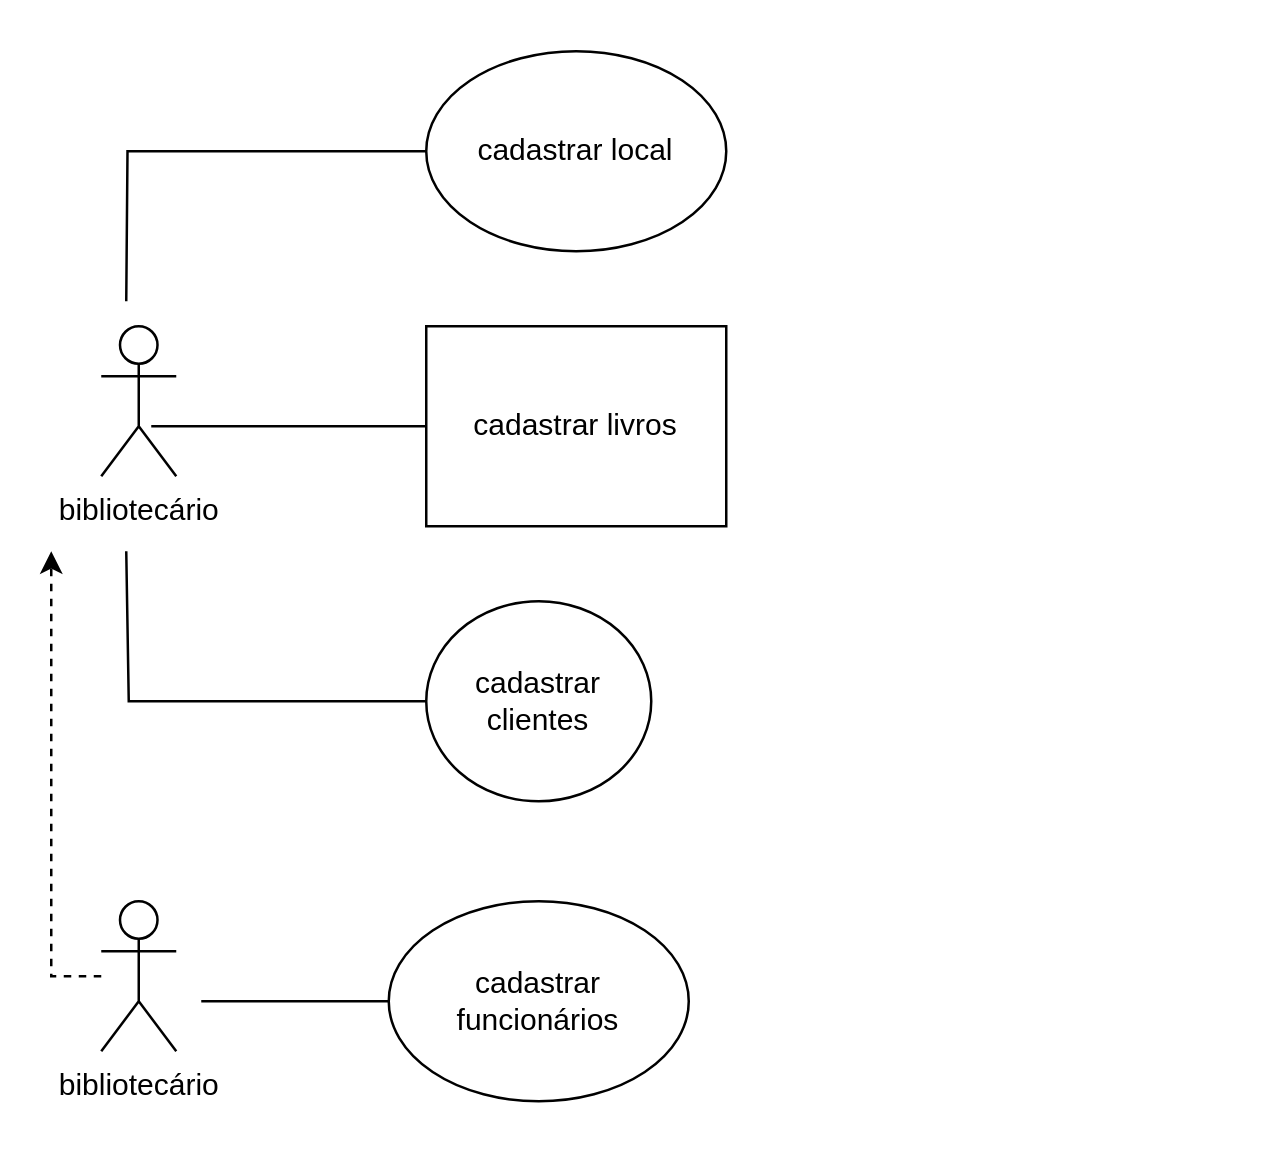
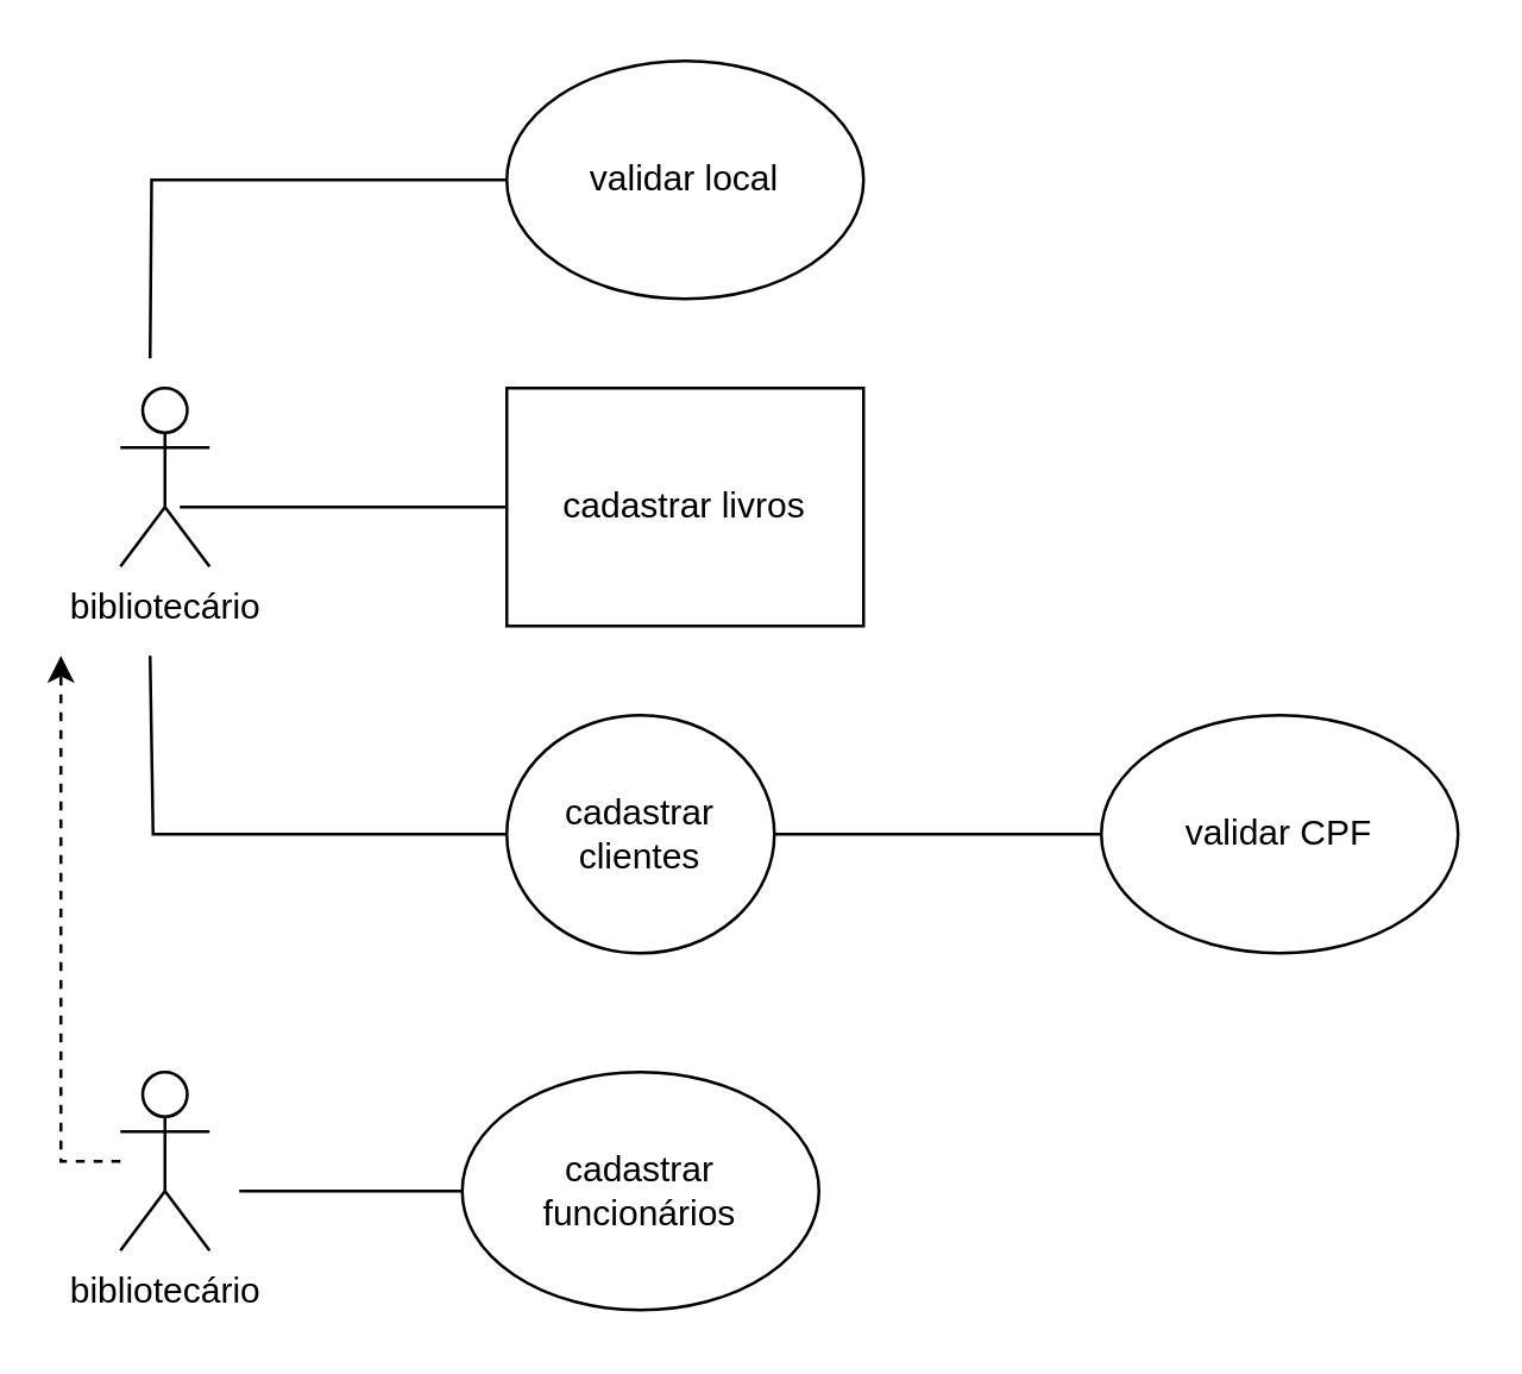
- <mxCell id="8" value="cadastrar local" style="ellipse;whiteSpace=wrap;html=1;" parent="1" vertex="1"><mxGeometry x="170" y="20" width="120" height="80" as="geometry" /></mxCell>
+ <mxCell id="8" value="validar local" style="ellipse;whiteSpace=wrap;html=1;" parent="1" vertex="1"><mxGeometry x="170" y="20" width="120" height="80" as="geometry" /></mxCell>
+ <mxCell id="13" style="edgeStyle=orthogonalEdgeStyle;rounded=0;orthogonalLoop=1;jettySize=auto;html=1;entryX=1;entryY=0.5;entryDx=0;entryDy=0;endArrow=none;endFill=0;" parent="1" source="14" target="6" edge="1"><mxGeometry relative="1" as="geometry" /></mxCell>
+ <mxCell id="14" value="validar CPF" style="ellipse;whiteSpace=wrap;html=1;" parent="1" vertex="1"><mxGeometry x="370" y="240" width="120" height="80" as="geometry" /></mxCell>
